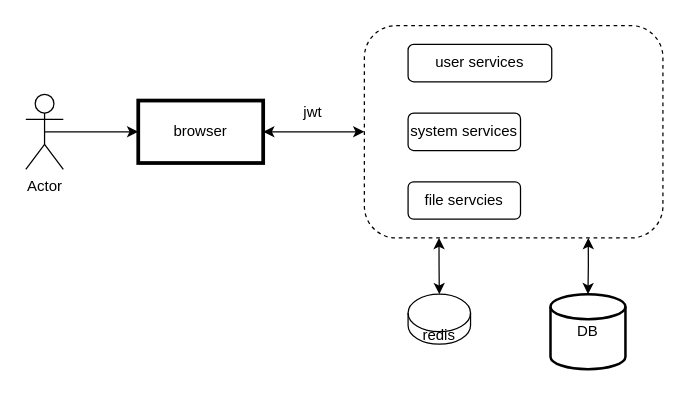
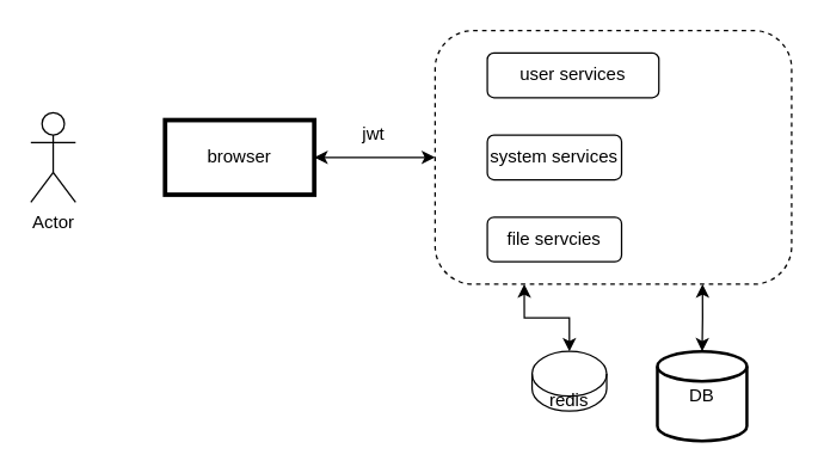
- <mxCell id="3" style="edgeStyle=orthogonalEdgeStyle;rounded=0;orthogonalLoop=1;jettySize=auto;html=1;exitX=0.5;exitY=0.5;exitDx=0;exitDy=0;exitPerimeter=0;entryX=0;entryY=0.5;entryDx=0;entryDy=0;endArrow=classic;endFill=1;" edge="1" parent="1" source="4" target="6"><mxGeometry relative="1" as="geometry" /></mxCell>
- <mxCell id="2" value="redis" style="shape=cylinder3;whiteSpace=wrap;html=1;boundedLbl=1;backgroundOutline=1;size=15;" vertex="1" parent="1"><mxGeometry x="326" y="235" width="50" height="40" as="geometry" /></mxCell>
+ <mxCell id="2" value="redis" style="shape=cylinder3;whiteSpace=wrap;html=1;boundedLbl=1;backgroundOutline=1;size=15;" vertex="1" parent="1"><mxGeometry x="356" y="235" width="50" height="40" as="geometry" /></mxCell>
